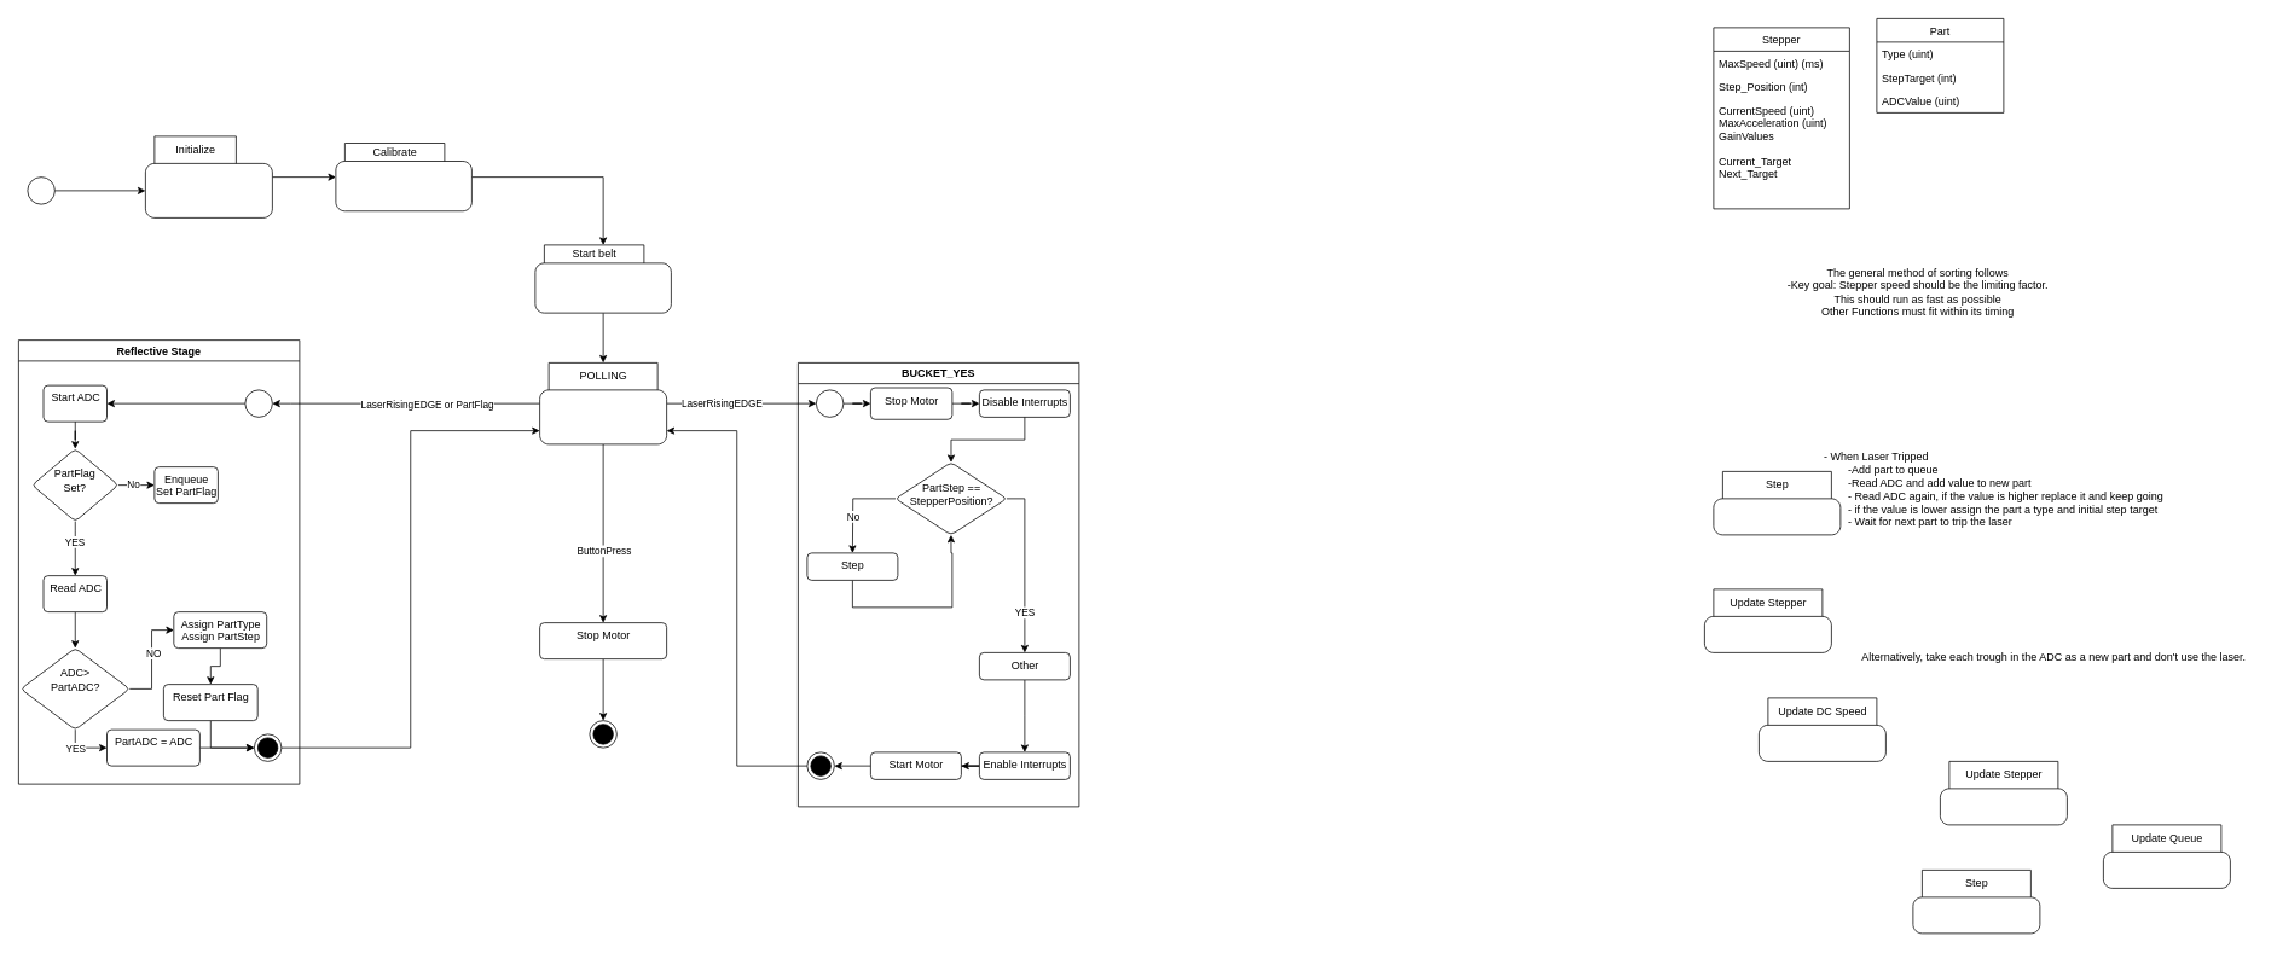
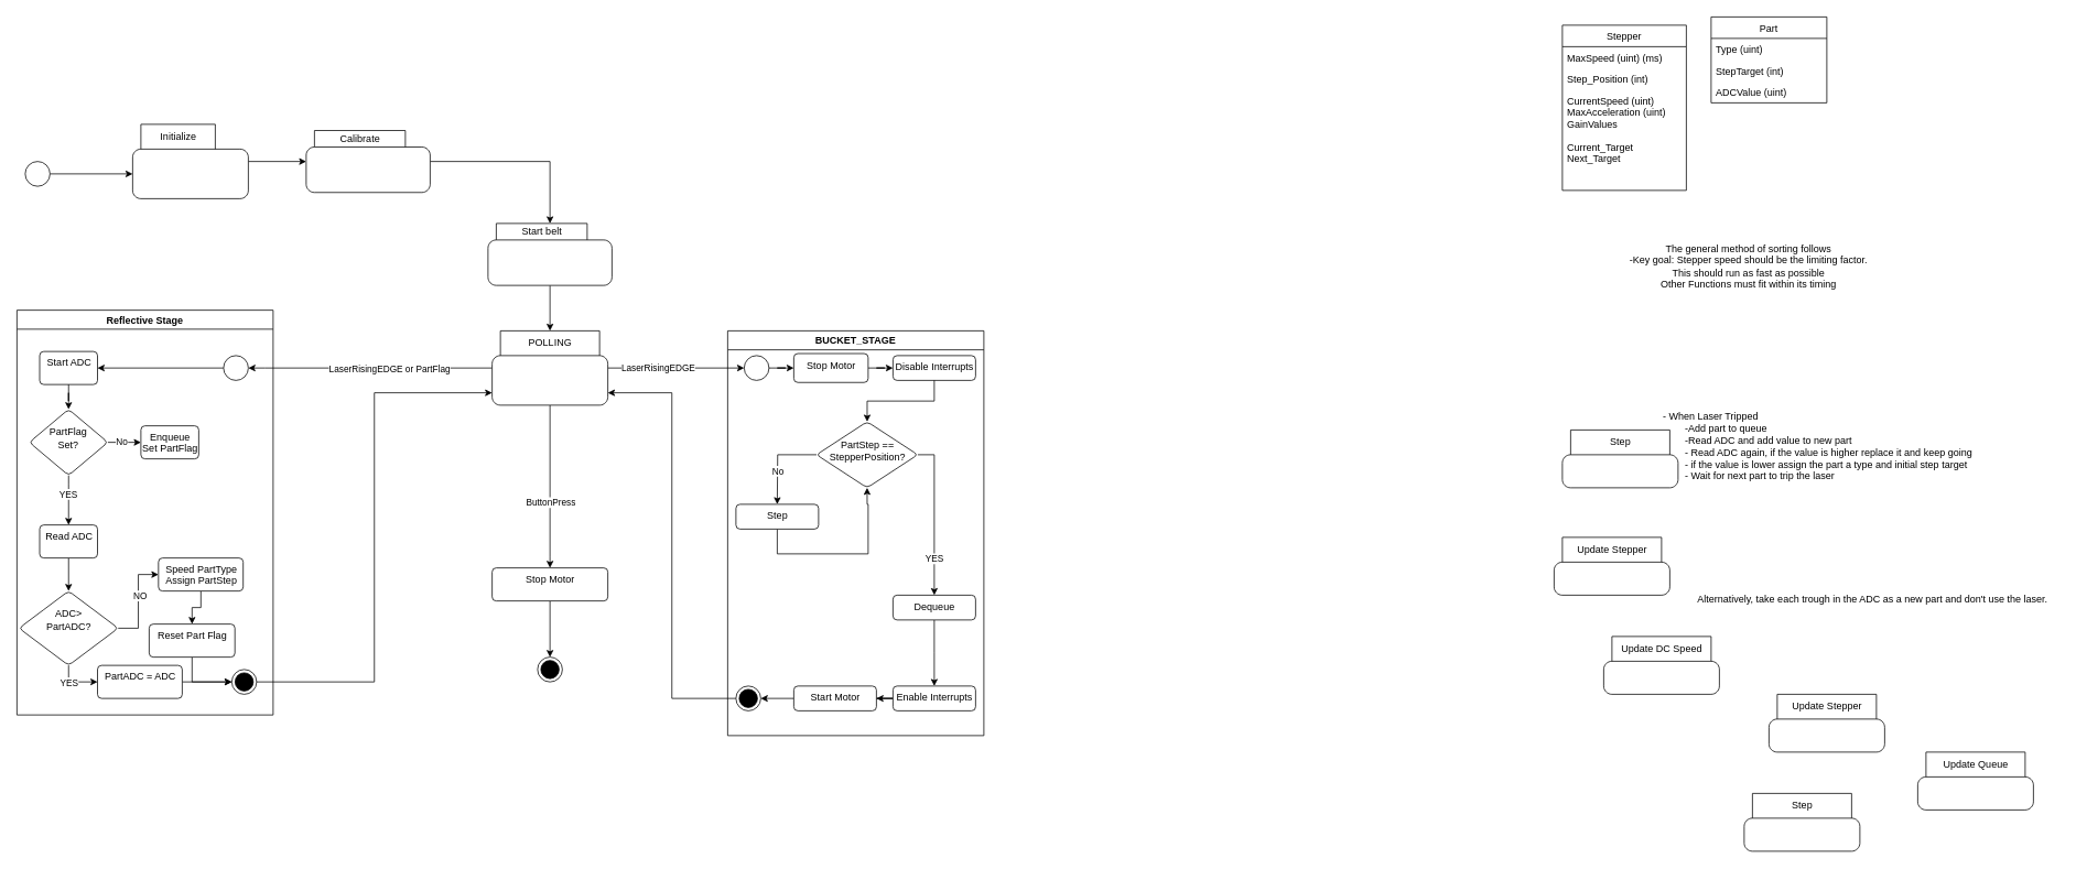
- <mxCell id="60" value="BUCKET_YES" style="swimlane;" vertex="1" parent="1"><mxGeometry x="880" y="400" width="310" height="490" as="geometry" /></mxCell>
+ <mxCell id="60" value="BUCKET_STAGE" style="swimlane;" vertex="1" parent="1"><mxGeometry x="880" y="400" width="310" height="490" as="geometry" /></mxCell>
- <mxCell id="54" value="Assign PartType&lt;br&gt;Assign PartStep" style="html=1;align=center;verticalAlign=top;rounded=1;absoluteArcSize=1;arcSize=10;dashed=0;" vertex="1" parent="34"><mxGeometry x="171.25" y="300" width="102.5" height="40" as="geometry" /></mxCell>
+ <mxCell id="54" value="Speed PartType&lt;br&gt;Assign PartStep" style="html=1;align=center;verticalAlign=top;rounded=1;absoluteArcSize=1;arcSize=10;dashed=0;" vertex="1" parent="34"><mxGeometry x="171.25" y="300" width="102.5" height="40" as="geometry" /></mxCell>
- <mxCell id="74" value="Other" style="html=1;align=center;verticalAlign=top;rounded=1;absoluteArcSize=1;arcSize=10;dashed=0;" vertex="1" parent="60"><mxGeometry x="200" y="320" width="100" height="30" as="geometry" /></mxCell>
+ <mxCell id="74" value="Dequeue" style="html=1;align=center;verticalAlign=top;rounded=1;absoluteArcSize=1;arcSize=10;dashed=0;" vertex="1" parent="60"><mxGeometry x="200" y="320" width="100" height="30" as="geometry" /></mxCell>
